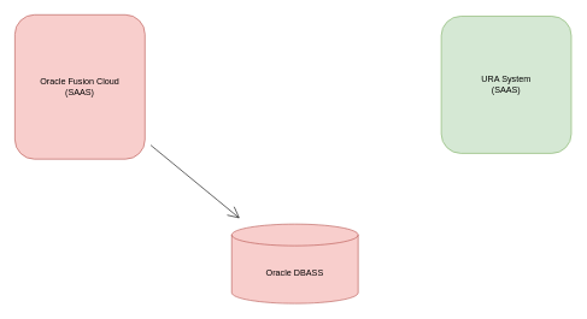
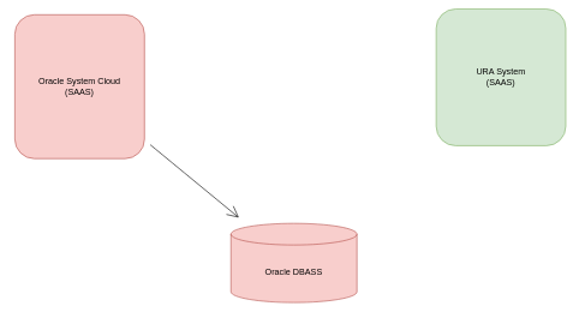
- <mxCell id="4" value="&lt;div&gt;URA System &lt;br&gt;&lt;/div&gt;&lt;div&gt;(SAAS)&lt;br&gt;&lt;/div&gt;" style="rounded=1;whiteSpace=wrap;html=1;hachureGap=4;pointerEvents=0;fillColor=#d5e8d4;strokeColor=#82b366;" vertex="1" parent="1"><mxGeometry x="610" y="22" width="180" height="190" as="geometry" /></mxCell>
+ <mxCell id="4" value="&lt;div&gt;URA System &lt;br&gt;&lt;/div&gt;&lt;div&gt;(SAAS)&lt;br&gt;&lt;/div&gt;" style="rounded=1;whiteSpace=wrap;html=1;hachureGap=4;pointerEvents=0;fillColor=#d5e8d4;strokeColor=#82b366;" vertex="1" parent="1"><mxGeometry x="605" y="12" width="180" height="190" as="geometry" /></mxCell>
- <mxCell id="3" value="&lt;div&gt;Oracle Fusion Cloud &lt;br&gt;&lt;/div&gt;&lt;div&gt;(SAAS)&lt;br&gt;&lt;/div&gt;" style="rounded=1;whiteSpace=wrap;html=1;hachureGap=4;pointerEvents=0;fillColor=#f8cecc;strokeColor=#b85450;" vertex="1" parent="1"><mxGeometry x="20" y="20" width="180" height="200" as="geometry" /></mxCell>
+ <mxCell id="3" value="&lt;div&gt;Oracle System Cloud &lt;br&gt;&lt;/div&gt;&lt;div&gt;(SAAS)&lt;br&gt;&lt;/div&gt;" style="rounded=1;whiteSpace=wrap;html=1;hachureGap=4;pointerEvents=0;fillColor=#f8cecc;strokeColor=#b85450;" vertex="1" parent="1"><mxGeometry x="20" y="20" width="180" height="200" as="geometry" /></mxCell>
